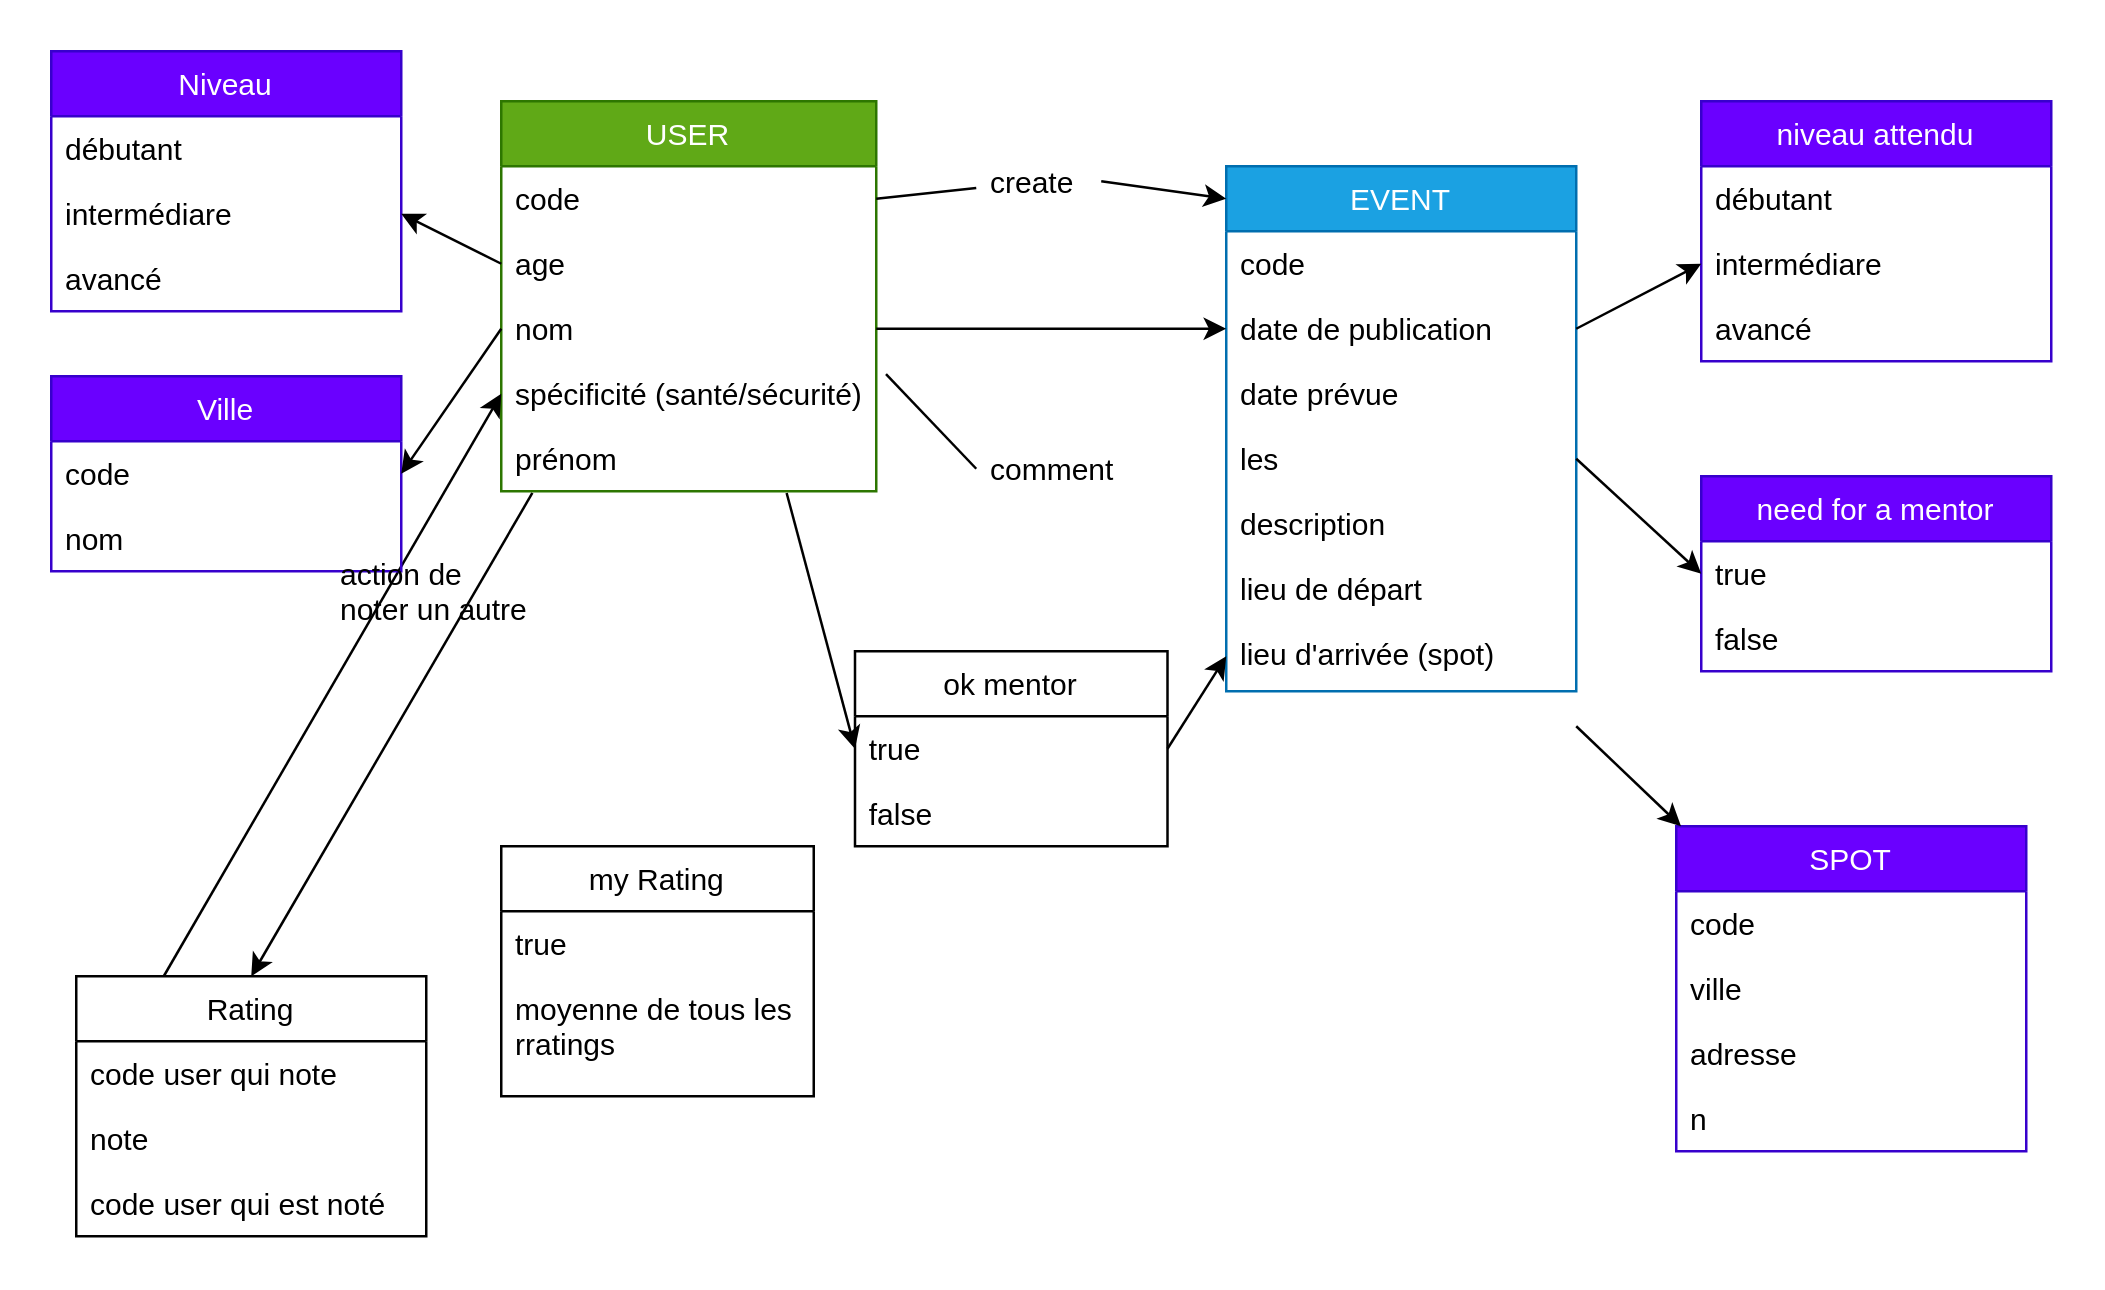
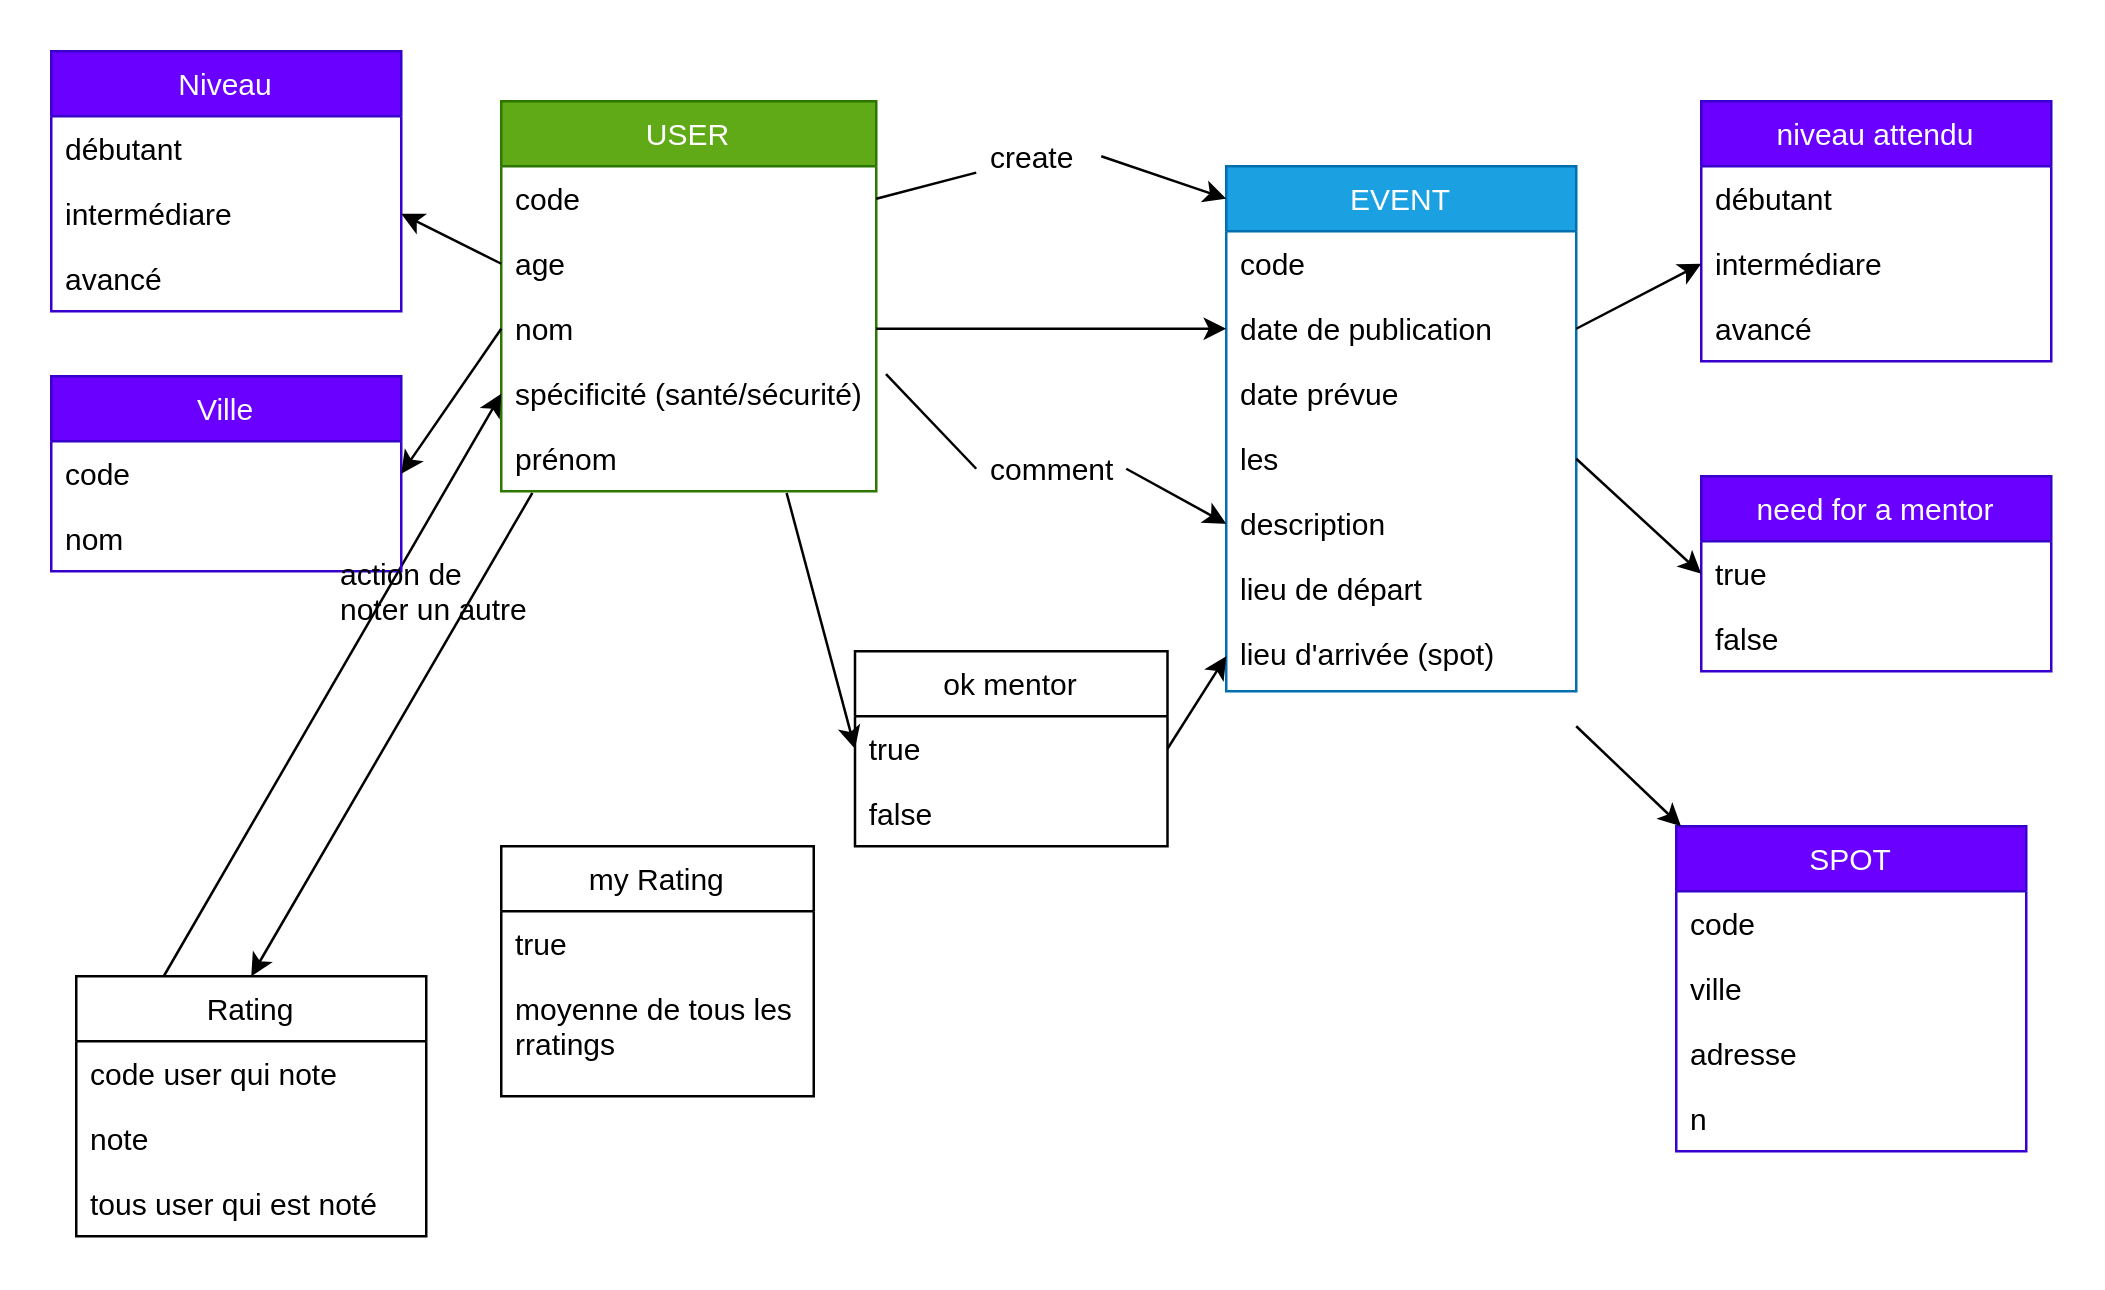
- <mxCell id="38" value="create" style="text;strokeColor=none;fillColor=none;align=left;verticalAlign=top;spacingLeft=4;spacingRight=4;overflow=hidden;rotatable=0;points=[[0,0.5],[1,0.5]];portConstraint=eastwest;" parent="1" vertex="1"><mxGeometry x="390" y="59" width="50" height="26" as="geometry" /></mxCell>
+ <mxCell id="38" value="create" style="text;strokeColor=none;fillColor=none;align=left;verticalAlign=top;spacingLeft=4;spacingRight=4;overflow=hidden;rotatable=0;points=[[0,0.5],[1,0.5]];portConstraint=eastwest;" parent="1" vertex="1"><mxGeometry x="390" y="49" width="50" height="26" as="geometry" /></mxCell>
+ <mxCell id="40" style="edgeStyle=none;html=1;exitX=1;exitY=0.5;exitDx=0;exitDy=0;entryX=0;entryY=0.5;entryDx=0;entryDy=0;startArrow=none;" parent="1" source="41" target="14" edge="1"><mxGeometry relative="1" as="geometry" /></mxCell>
- <mxCell id="58" value="code user qui est noté" style="text;strokeColor=none;fillColor=none;align=left;verticalAlign=top;spacingLeft=4;spacingRight=4;overflow=hidden;rotatable=0;points=[[0,0.5],[1,0.5]];portConstraint=eastwest;" parent="55" vertex="1"><mxGeometry y="78" width="140" height="26" as="geometry" /></mxCell>
+ <mxCell id="58" value="tous user qui est noté" style="text;strokeColor=none;fillColor=none;align=left;verticalAlign=top;spacingLeft=4;spacingRight=4;overflow=hidden;rotatable=0;points=[[0,0.5],[1,0.5]];portConstraint=eastwest;" parent="55" vertex="1"><mxGeometry y="78" width="140" height="26" as="geometry" /></mxCell>
